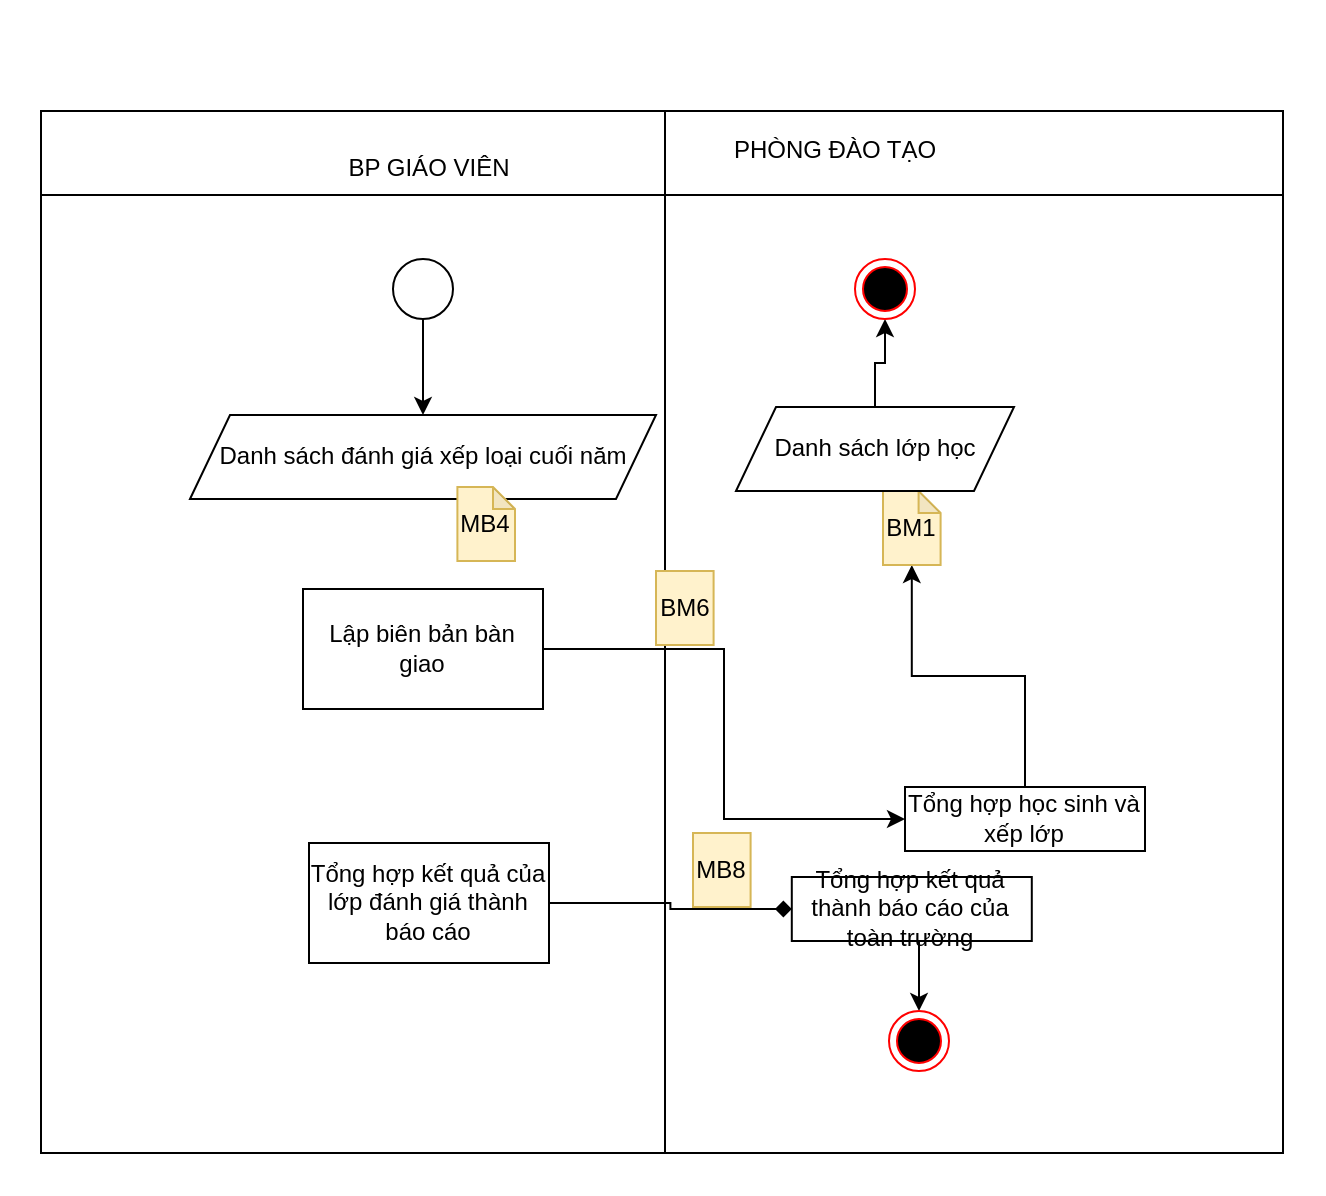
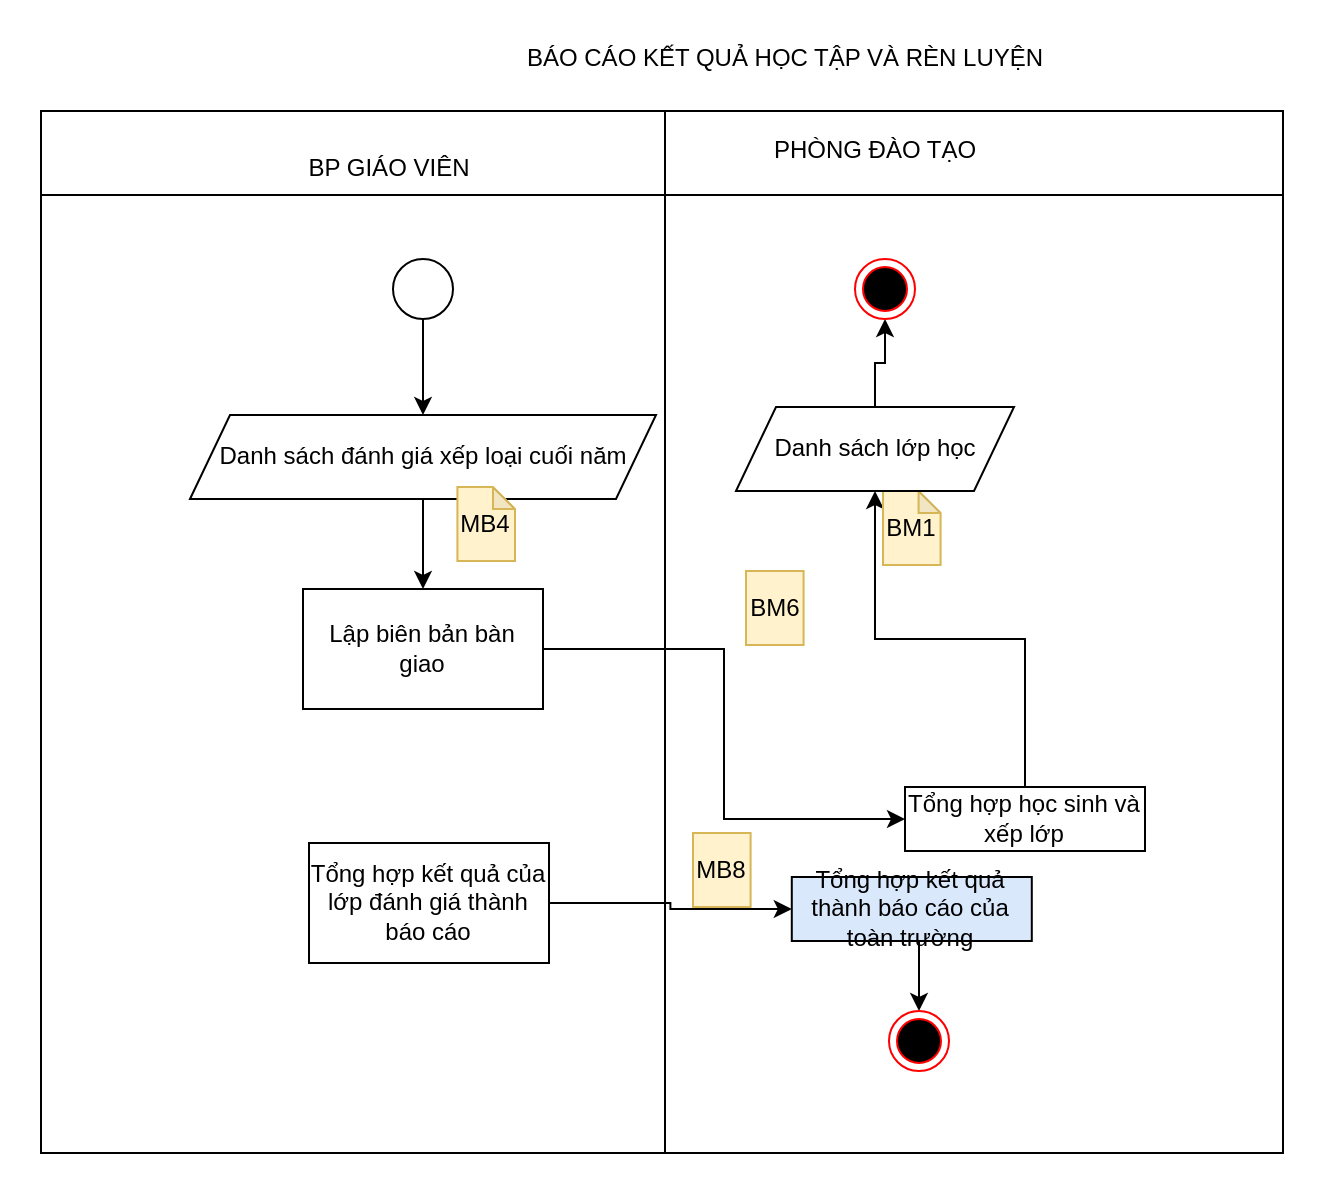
+ <mxCell id="6" value="BÁO CÁO KẾT QUẢ HỌC TẬP VÀ RÈN LUYỆN" style="text;html=1;align=center;verticalAlign=middle;resizable=0;points=[];autosize=1;" parent="1" vertex="1"><mxGeometry x="257" y="20" width="269" height="18" as="geometry" /></mxCell>
- <mxCell id="15" value="PHÒNG ĐÀO TẠO" style="text;html=1;align=center;verticalAlign=middle;resizable=0;points=[];autosize=1;" vertex="1" parent="1"><mxGeometry x="361.5" y="66" width="111" height="18" as="geometry" /></mxCell>
+ <mxCell id="15" value="PHÒNG ĐÀO TẠO" style="text;html=1;align=center;verticalAlign=middle;resizable=0;points=[];autosize=1;" vertex="1" parent="1"><mxGeometry x="381.5" y="66" width="111" height="18" as="geometry" /></mxCell>
- <mxCell id="3" value="BP GIÁO VIÊN" style="text;html=1;align=center;verticalAlign=middle;resizable=0;points=[];autosize=1;" parent="1" vertex="1"><mxGeometry x="169" y="75" width="90" height="18" as="geometry" /></mxCell>
+ <mxCell id="3" value="BP GIÁO VIÊN" style="text;html=1;align=center;verticalAlign=middle;resizable=0;points=[];autosize=1;" parent="1" vertex="1"><mxGeometry x="149" y="75" width="90" height="18" as="geometry" /></mxCell>
+ <mxCell id="12" style="edgeStyle=orthogonalEdgeStyle;rounded=0;orthogonalLoop=1;jettySize=auto;html=1;exitX=0.5;exitY=1;exitDx=0;exitDy=0;entryX=0.5;entryY=0;entryDx=0;entryDy=0;" parent="1" source="13" target="11" edge="1"><mxGeometry relative="1" as="geometry" /></mxCell>
- <mxCell id="18" value="BM6" style="shape=note;whiteSpace=wrap;html=1;backgroundOutline=1;darkOpacity=0.05;size=0;fillColor=#fff2cc;strokeColor=#d6b656;" vertex="1" parent="1"><mxGeometry x="327.5" y="285" width="28.8" height="37" as="geometry" /></mxCell>
+ <mxCell id="18" value="BM6" style="shape=note;whiteSpace=wrap;html=1;backgroundOutline=1;darkOpacity=0.05;size=0;fillColor=#fff2cc;strokeColor=#d6b656;" vertex="1" parent="1"><mxGeometry x="372.5" y="285" width="28.8" height="37" as="geometry" /></mxCell>
- <mxCell id="4" style="edgeStyle=orthogonalEdgeStyle;rounded=0;orthogonalLoop=1;jettySize=auto;html=1;exitX=0.5;exitY=0;exitDx=0;exitDy=0;" edge="1" parent="1" source="5" target="7"><mxGeometry relative="1" as="geometry" /></mxCell>
+ <mxCell id="4" style="edgeStyle=orthogonalEdgeStyle;rounded=0;orthogonalLoop=1;jettySize=auto;html=1;exitX=0.5;exitY=0;exitDx=0;exitDy=0;entryX=0.5;entryY=1;entryDx=0;entryDy=0;" edge="1" parent="1" source="5" target="20"><mxGeometry relative="1" as="geometry" /></mxCell>
- <mxCell id="16" style="edgeStyle=orthogonalEdgeStyle;rounded=0;orthogonalLoop=1;jettySize=auto;html=1;exitX=1;exitY=0.5;exitDx=0;exitDy=0;entryX=0;entryY=0.5;entryDx=0;entryDy=0;endArrow=diamond;" edge="1" parent="1" source="17" target="23"><mxGeometry relative="1" as="geometry" /></mxCell>
+ <mxCell id="16" style="edgeStyle=orthogonalEdgeStyle;rounded=0;orthogonalLoop=1;jettySize=auto;html=1;exitX=1;exitY=0.5;exitDx=0;exitDy=0;entryX=0;entryY=0.5;entryDx=0;entryDy=0;" edge="1" parent="1" source="17" target="23"><mxGeometry relative="1" as="geometry" /></mxCell>
- <mxCell id="23" value="Tổng hợp kết quả thành báo cáo của toàn trường" style="rounded=0;whiteSpace=wrap;html=1;" vertex="1" parent="1"><mxGeometry x="395.4" y="438" width="120" height="32" as="geometry" /></mxCell>
+ <mxCell id="23" value="Tổng hợp kết quả thành báo cáo của toàn trường" style="rounded=0;whiteSpace=wrap;html=1;fillColor=#dae8fc;" vertex="1" parent="1"><mxGeometry x="395.4" y="438" width="120" height="32" as="geometry" /></mxCell>
